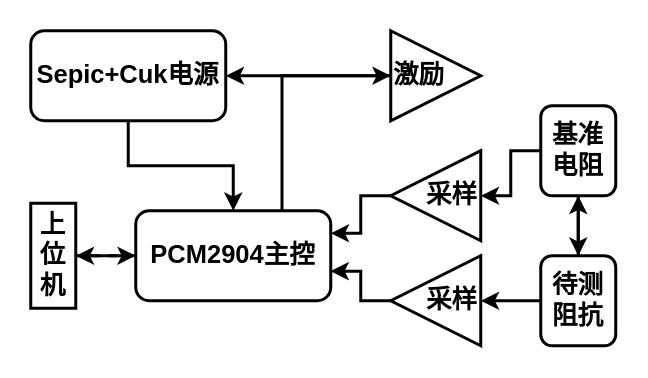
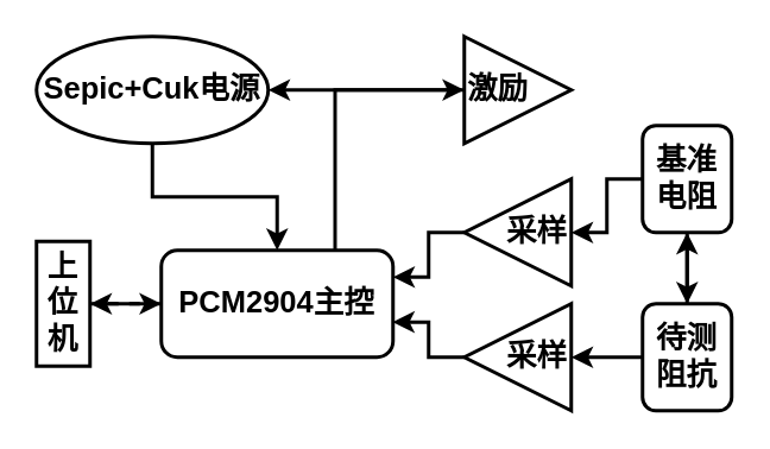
- <mxCell id="6" value="&lt;b&gt;&lt;font style=&quot;font-size: 17px&quot;&gt;Sepic+Cuk电源&lt;/font&gt;&lt;/b&gt;" style="rounded=1;whiteSpace=wrap;html=1;strokeWidth=2;" vertex="1" parent="1"><mxGeometry x="20" y="20" width="130" height="60" as="geometry" /></mxCell>
+ <mxCell id="6" value="&lt;b&gt;&lt;font style=&quot;font-size: 17px&quot;&gt;Sepic+Cuk电源&lt;/font&gt;&lt;/b&gt;" style="ellipse;whiteSpace=wrap;html=1;strokeWidth=2;" vertex="1" parent="1"><mxGeometry x="20" y="20" width="130" height="60" as="geometry" /></mxCell>
